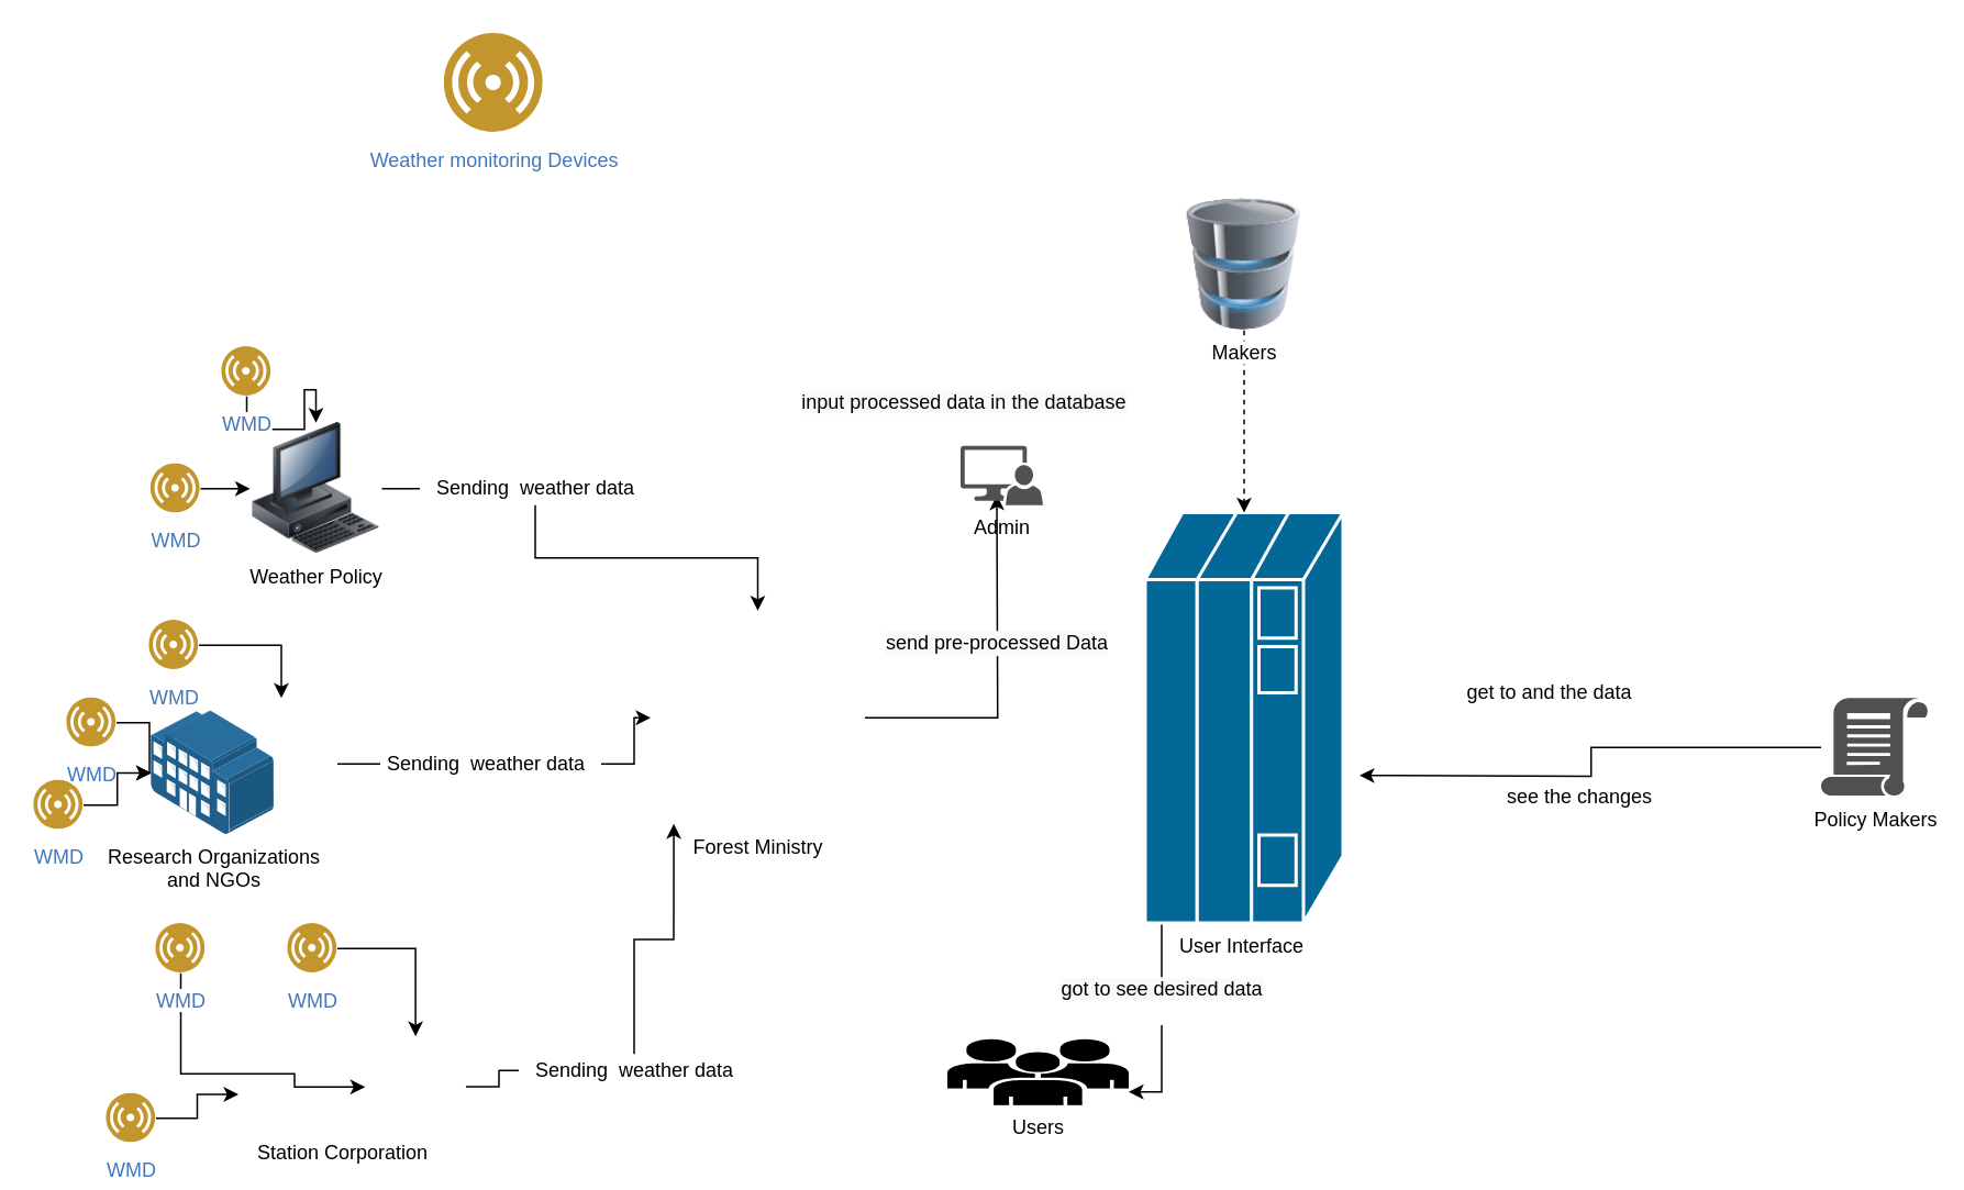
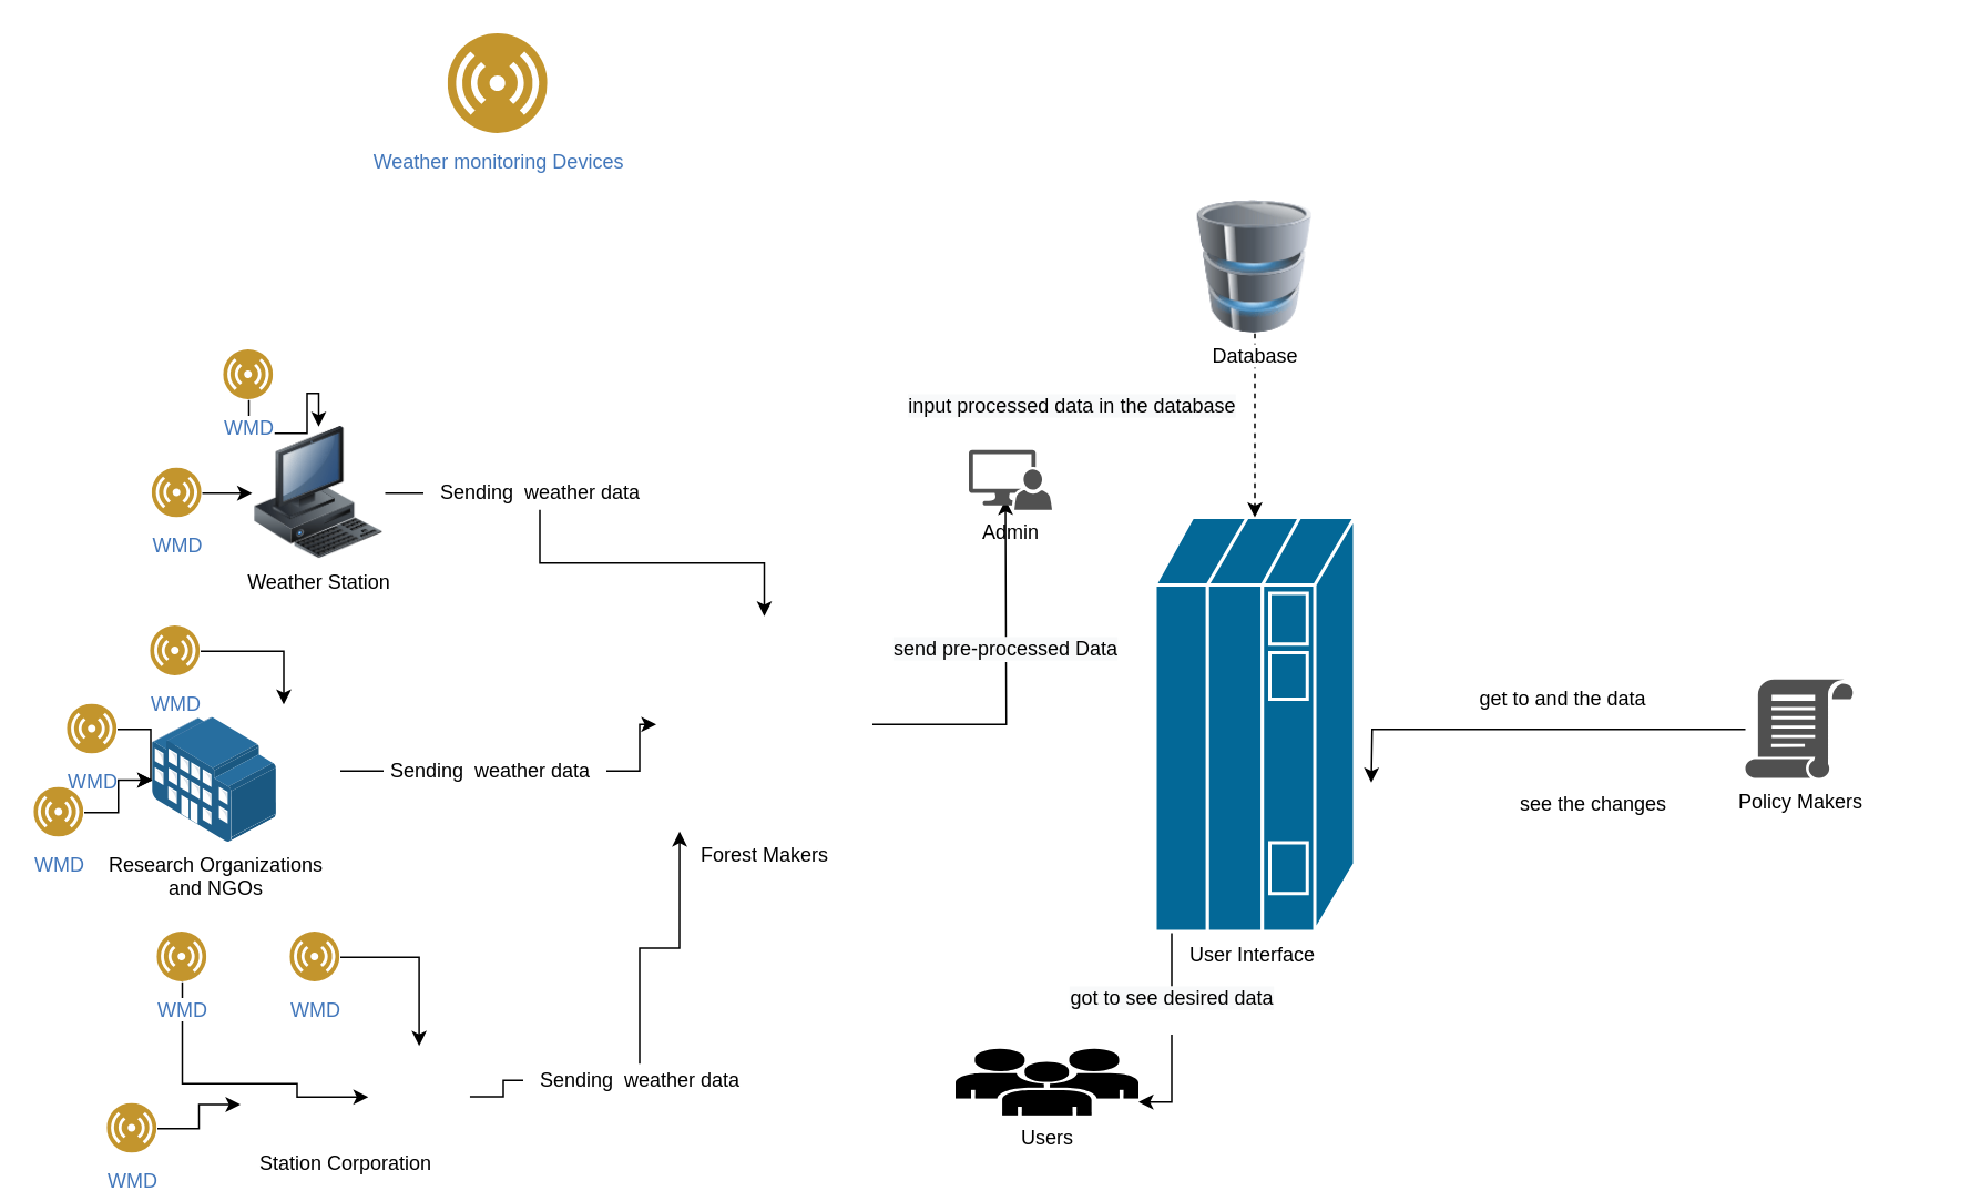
- <mxCell id="9" value="Makers" style="image;html=1;image=img/lib/clip_art/computers/Database_128x128.png" vertex="1" parent="1"><mxGeometry x="714" y="120" width="80" height="80" as="geometry" /></mxCell>
+ <mxCell id="9" value="Database" style="image;html=1;image=img/lib/clip_art/computers/Database_128x128.png" vertex="1" parent="1"><mxGeometry x="714" y="120" width="80" height="80" as="geometry" /></mxCell>
- <mxCell id="53" value="&lt;span style=&quot;color: rgb(0, 0, 0); font-family: Helvetica; font-size: 12px; font-style: normal; font-variant-ligatures: normal; font-variant-caps: normal; font-weight: 400; letter-spacing: normal; orphans: 2; text-align: center; text-indent: 0px; text-transform: none; widows: 2; word-spacing: 0px; -webkit-text-stroke-width: 0px; background-color: rgb(248, 249, 250); text-decoration-thickness: initial; text-decoration-style: initial; text-decoration-color: initial; float: none; display: inline !important;&quot;&gt;input processed data in the database&lt;/span&gt;" style="text;whiteSpace=wrap;html=1;" vertex="1" parent="1"><mxGeometry x="484" y="230" width="220" height="30" as="geometry" /></mxCell>
+ <mxCell id="53" value="&lt;span style=&quot;color: rgb(0, 0, 0); font-family: Helvetica; font-size: 12px; font-style: normal; font-variant-ligatures: normal; font-variant-caps: normal; font-weight: 400; letter-spacing: normal; orphans: 2; text-align: center; text-indent: 0px; text-transform: none; widows: 2; word-spacing: 0px; -webkit-text-stroke-width: 0px; background-color: rgb(248, 249, 250); text-decoration-thickness: initial; text-decoration-style: initial; text-decoration-color: initial; float: none; display: inline !important;&quot;&gt;input processed data in the database&lt;/span&gt;" style="text;whiteSpace=wrap;html=1;" vertex="1" parent="1"><mxGeometry x="544" y="230" width="220" height="30" as="geometry" /></mxCell>
- <mxCell id="29" value="Weather Policy" style="image;html=1;image=img/lib/clip_art/computers/Workstation_128x128.png" vertex="1" parent="24"><mxGeometry x="60" y="46" width="80" height="80" as="geometry" /></mxCell>
+ <mxCell id="29" value="Weather Station" style="image;html=1;image=img/lib/clip_art/computers/Workstation_128x128.png" vertex="1" parent="24"><mxGeometry x="60" y="46" width="80" height="80" as="geometry" /></mxCell>
- <mxCell id="12" value="Policy Makers" style="sketch=0;pointerEvents=1;shadow=0;dashed=0;html=1;strokeColor=none;labelPosition=center;verticalLabelPosition=bottom;verticalAlign=top;align=center;fillColor=#505050;shape=mxgraph.mscae.intune.policy" vertex="1" parent="1"><mxGeometry x="1104" y="423" width="65" height="60" as="geometry" /></mxCell>
+ <mxCell id="12" value="Policy Makers" style="sketch=0;pointerEvents=1;shadow=0;dashed=0;html=1;strokeColor=none;labelPosition=center;verticalLabelPosition=bottom;verticalAlign=top;align=center;fillColor=#505050;shape=mxgraph.mscae.intune.policy" vertex="1" parent="1"><mxGeometry x="1049" y="408" width="65" height="60" as="geometry" /></mxCell>
- <mxCell id="4" value="Forest Ministry" style="shape=image;html=1;verticalAlign=top;verticalLabelPosition=bottom;labelBackgroundColor=#ffffff;imageAspect=0;aspect=fixed;image=https://cdn2.iconfinder.com/data/icons/web-development-and-studio/512/118_forest_camping_jungle_tree_pines_camping_camp-128.png" vertex="1" parent="1"><mxGeometry x="394" y="370" width="130" height="130" as="geometry" /></mxCell>
+ <mxCell id="4" value="Forest Makers" style="shape=image;html=1;verticalAlign=top;verticalLabelPosition=bottom;labelBackgroundColor=#ffffff;imageAspect=0;aspect=fixed;image=https://cdn2.iconfinder.com/data/icons/web-development-and-studio/512/118_forest_camping_jungle_tree_pines_camping_camp-128.png" vertex="1" parent="1"><mxGeometry x="394" y="370" width="130" height="130" as="geometry" /></mxCell>
